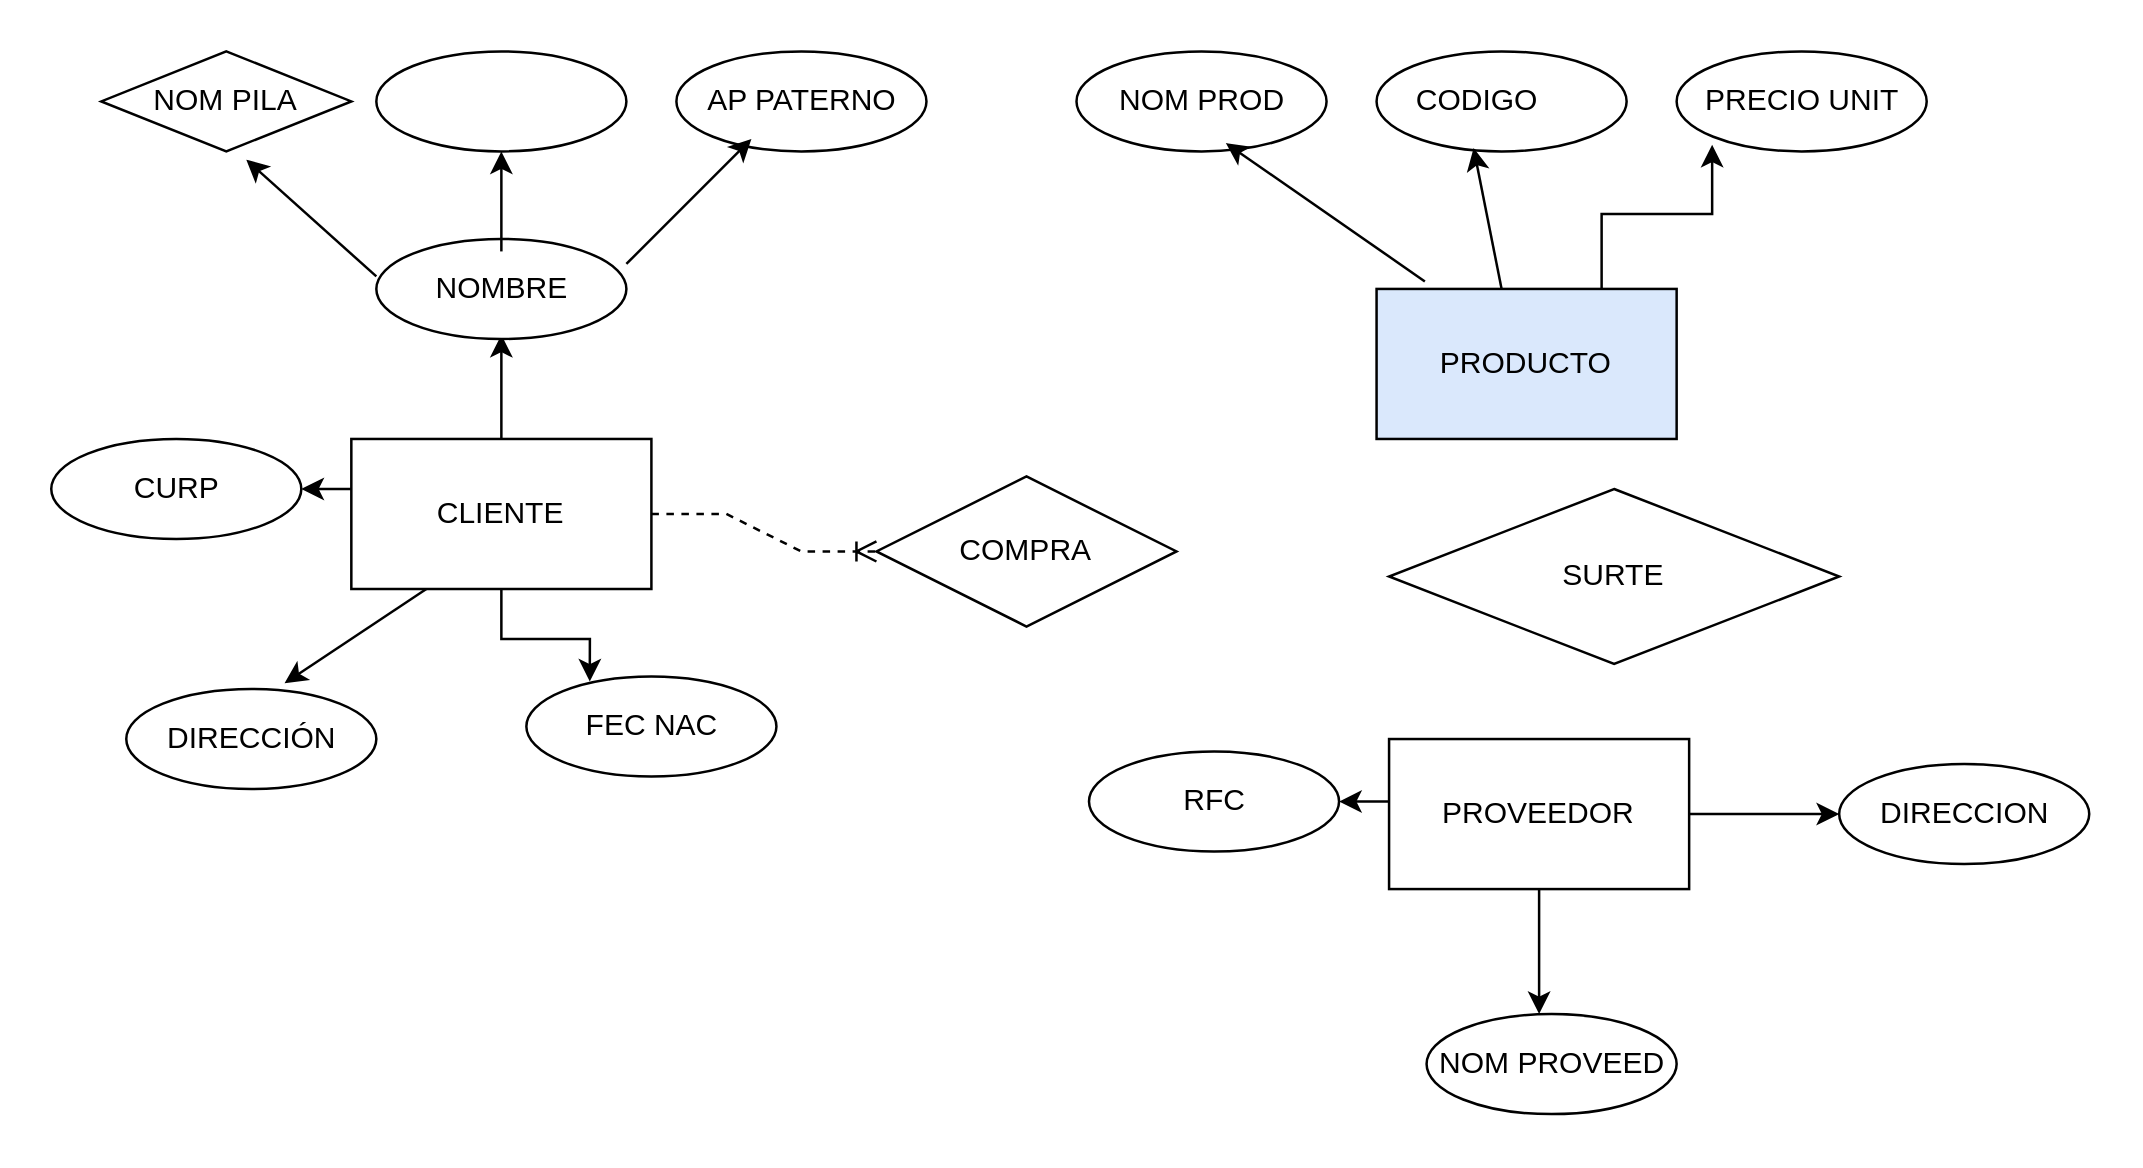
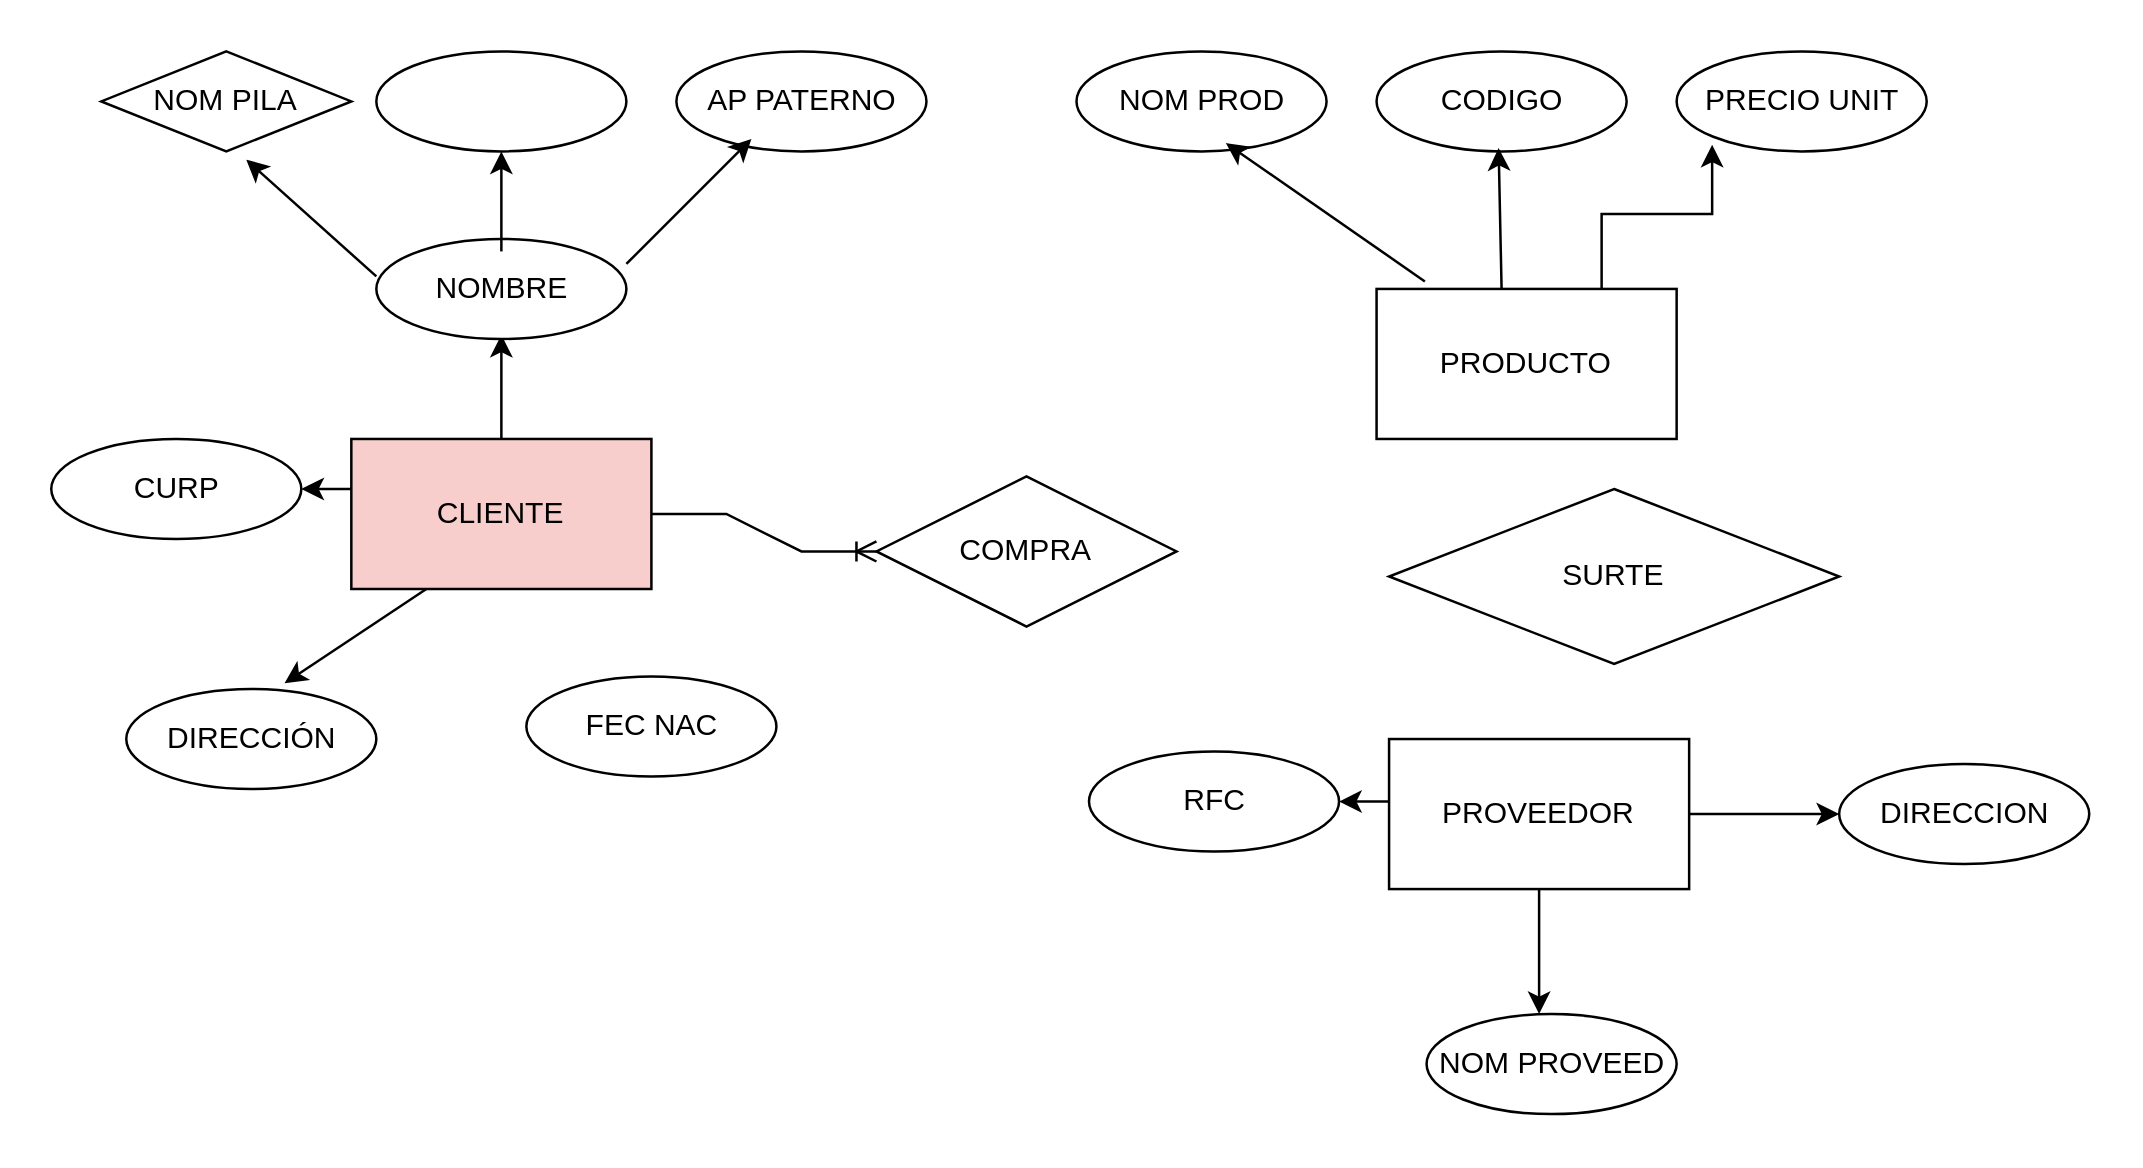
- <mxCell id="27" value="CODIGO" style="text;html=1;resizable=0;autosize=1;align=center;verticalAlign=middle;points=[];fillColor=none;strokeColor=none;rounded=0;" vertex="1" parent="1"><mxGeometry x="555" y="25" width="70" height="30" as="geometry" /></mxCell>
+ <mxCell id="27" value="CODIGO" style="text;html=1;resizable=0;autosize=1;align=center;verticalAlign=middle;points=[];fillColor=none;strokeColor=none;rounded=0;" vertex="1" parent="1"><mxGeometry x="565" y="25" width="70" height="30" as="geometry" /></mxCell>
- <mxCell id="23" value="PRODUCTO" style="rounded=0;whiteSpace=wrap;html=1;fillColor=#dae8fc;" vertex="1" parent="1"><mxGeometry x="550" y="115" width="120" height="60" as="geometry" /></mxCell>
+ <mxCell id="23" value="PRODUCTO" style="rounded=0;whiteSpace=wrap;html=1;" vertex="1" parent="1"><mxGeometry x="550" y="115" width="120" height="60" as="geometry" /></mxCell>
- <mxCell id="4" value="CLIENTE" style="rounded=0;whiteSpace=wrap;html=1;" vertex="1" parent="1"><mxGeometry x="140" y="175" width="120" height="60" as="geometry" /></mxCell>
+ <mxCell id="4" value="CLIENTE" style="rounded=0;whiteSpace=wrap;html=1;fillColor=#f8cecc;" vertex="1" parent="1"><mxGeometry x="140" y="175" width="120" height="60" as="geometry" /></mxCell>
- <mxCell id="44" value="" style="edgeStyle=entityRelationEdgeStyle;fontSize=12;html=1;endArrow=ERoneToMany;rounded=0;exitX=1;exitY=0.5;exitDx=0;exitDy=0;entryX=0;entryY=0.5;entryDx=0;entryDy=0;dashed=1;" edge="1" parent="1" source="4" target="42"><mxGeometry width="100" height="100" relative="1" as="geometry"><mxPoint x="390" y="255" as="sourcePoint" /><mxPoint x="490" y="155" as="targetPoint" /></mxGeometry></mxCell>
+ <mxCell id="44" value="" style="edgeStyle=entityRelationEdgeStyle;fontSize=12;html=1;endArrow=ERoneToMany;rounded=0;exitX=1;exitY=0.5;exitDx=0;exitDy=0;entryX=0;entryY=0.5;entryDx=0;entryDy=0;" edge="1" parent="1" source="4" target="42"><mxGeometry width="100" height="100" relative="1" as="geometry"><mxPoint x="390" y="255" as="sourcePoint" /><mxPoint x="490" y="155" as="targetPoint" /></mxGeometry></mxCell>
- <mxCell id="3" style="edgeStyle=orthogonalEdgeStyle;rounded=0;orthogonalLoop=1;jettySize=auto;html=1;exitX=0.5;exitY=1;exitDx=0;exitDy=0;entryX=0.192;entryY=-0.1;entryDx=0;entryDy=0;entryPerimeter=0;" edge="1" parent="1" source="4" target="19"><mxGeometry relative="1" as="geometry" /></mxCell>
